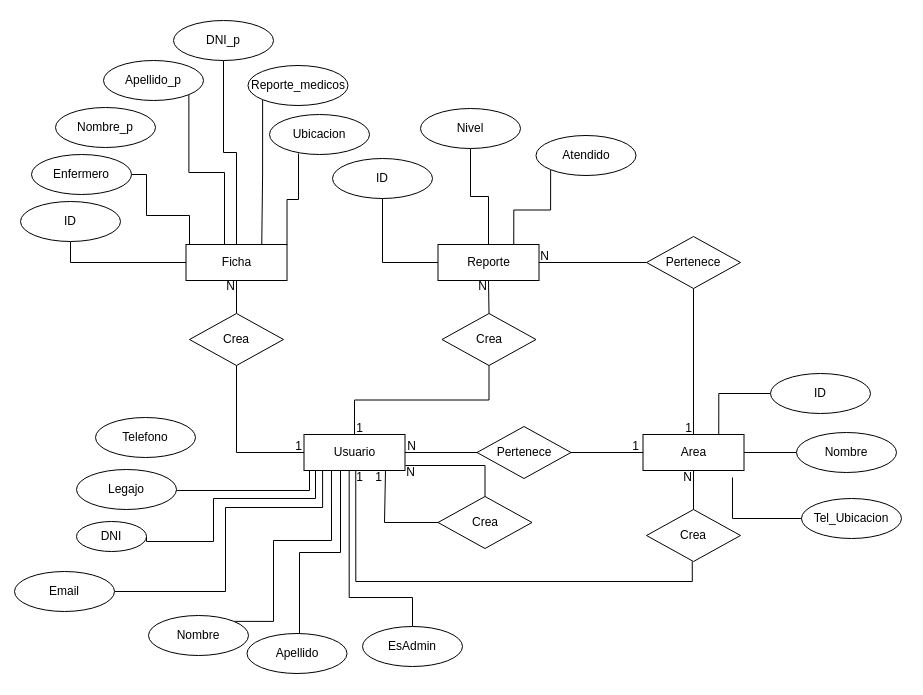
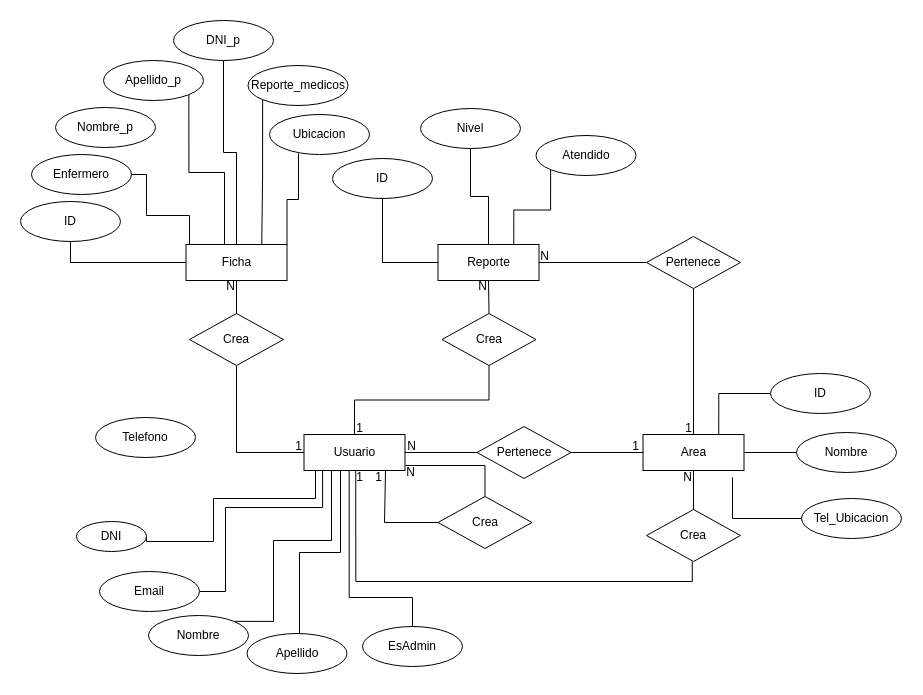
- <mxCell id="18" value="Legajo" style="ellipse;whiteSpace=wrap;html=1;align=center;" parent="1" vertex="1"><mxGeometry x="76" y="469" width="100" height="40" as="geometry" /></mxCell>
- <mxCell id="4" style="edgeStyle=orthogonalEdgeStyle;rounded=0;orthogonalLoop=1;jettySize=auto;html=1;endArrow=none;endFill=0;" parent="1" source="7" target="18" edge="1"><mxGeometry relative="1" as="geometry"><Array as="points"><mxPoint x="309" y="490" /></Array></mxGeometry></mxCell>
- <mxCell id="46" value="Email" style="ellipse;whiteSpace=wrap;html=1;align=center;" parent="1" vertex="1"><mxGeometry x="14" y="571" width="100" height="40" as="geometry" /></mxCell>
+ <mxCell id="46" value="Email" style="ellipse;whiteSpace=wrap;html=1;align=center;" parent="1" vertex="1"><mxGeometry x="99" y="571" width="100" height="40" as="geometry" /></mxCell>
